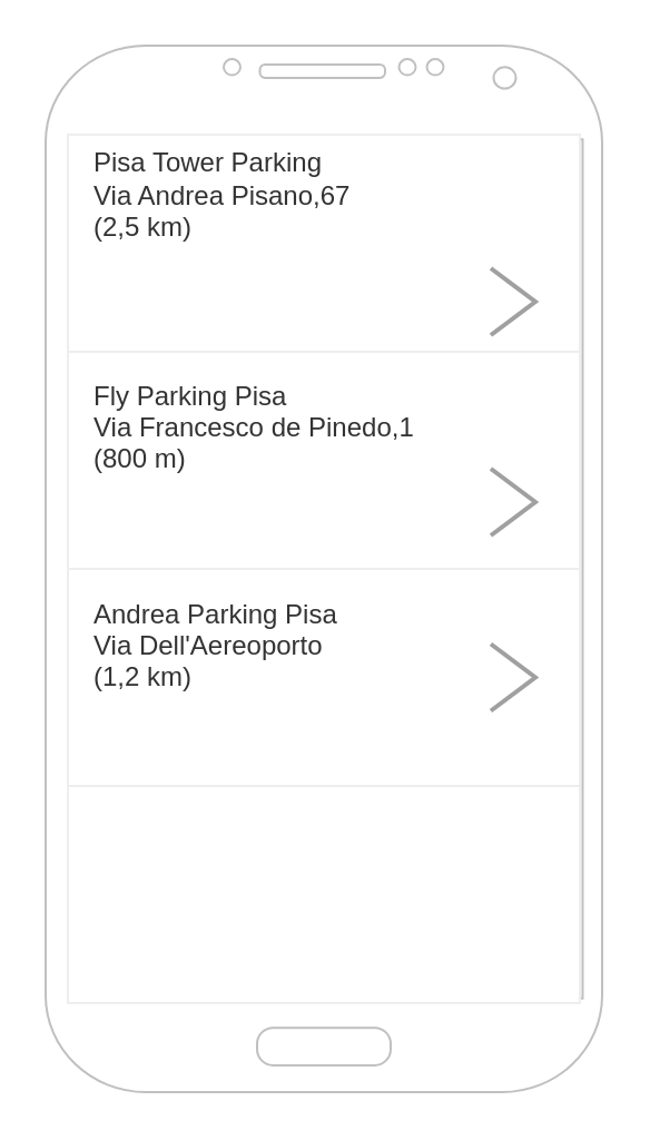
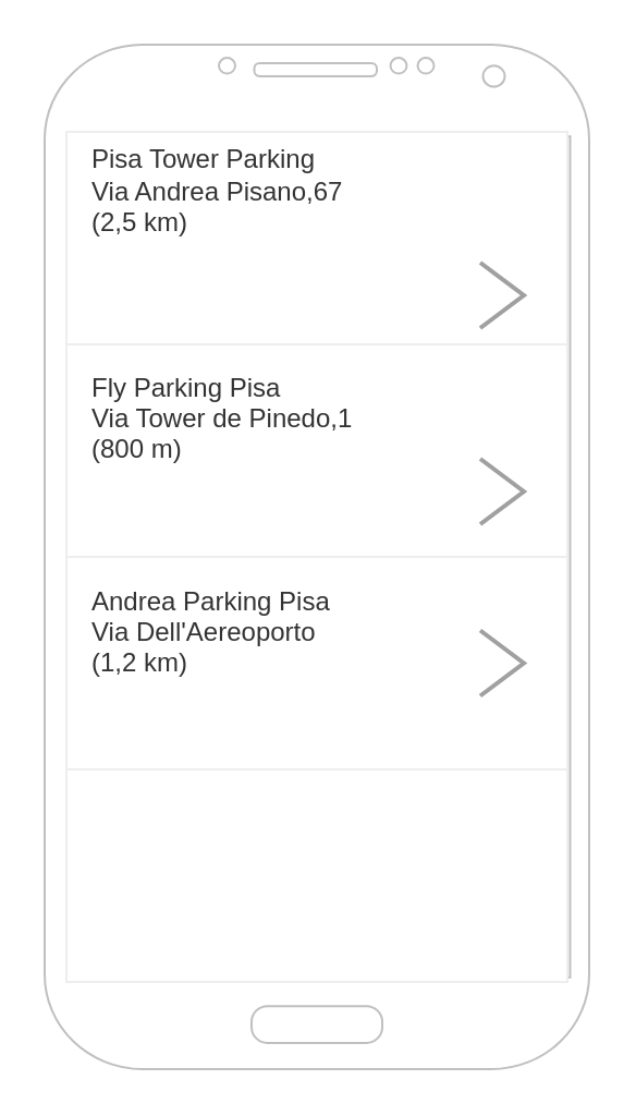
- <mxCell id="5" value="&lt;font style=&quot;font-size: 12px&quot;&gt;Fly Parking Pisa&lt;br&gt;Via Francesco de Pinedo,1&lt;br&gt;(800 m)&lt;br&gt;&lt;br&gt;&lt;br&gt;&lt;/font&gt;" style="strokeColor=inherit;fillColor=inherit;gradientColor=inherit;strokeWidth=1;html=1;shadow=0;dashed=0;shape=mxgraph.android.rrect;rSize=0;align=left;spacingLeft=10;fontSize=8;fontColor=#333333;" vertex="1" parent="3"><mxGeometry y="97.5" width="230" height="97.5" as="geometry" /></mxCell>
+ <mxCell id="5" value="&lt;font style=&quot;font-size: 12px&quot;&gt;Fly Parking Pisa&lt;br&gt;Via Tower de Pinedo,1&lt;br&gt;(800 m)&lt;br&gt;&lt;br&gt;&lt;br&gt;&lt;/font&gt;" style="strokeColor=inherit;fillColor=inherit;gradientColor=inherit;strokeWidth=1;html=1;shadow=0;dashed=0;shape=mxgraph.android.rrect;rSize=0;align=left;spacingLeft=10;fontSize=8;fontColor=#333333;" vertex="1" parent="3"><mxGeometry y="97.5" width="230" height="97.5" as="geometry" /></mxCell>
